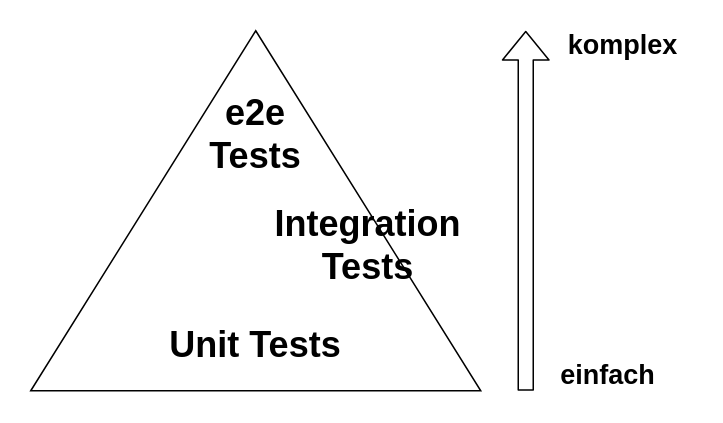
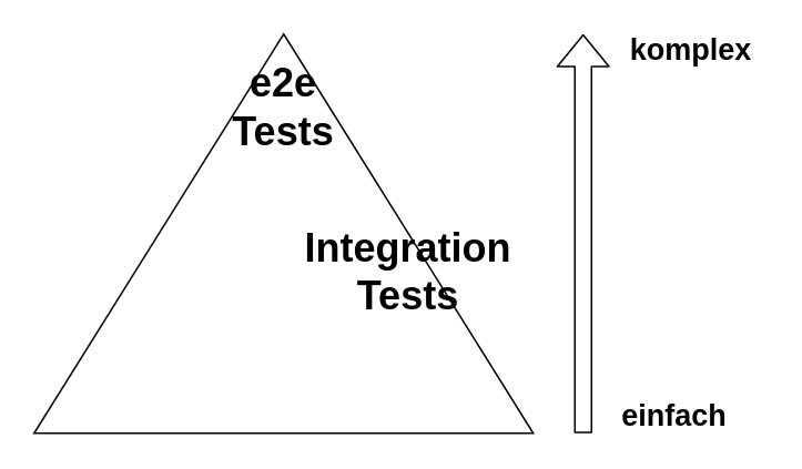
- <mxCell id="5" value="e2e&lt;br&gt;Tests&lt;br&gt;" style="text;html=1;strokeColor=none;fillColor=none;align=center;verticalAlign=middle;whiteSpace=wrap;rounded=0;fontStyle=1;fontSize=24;" vertex="1" parent="1"><mxGeometry x="105" y="64" width="130" height="50" as="geometry" /></mxCell>
+ <mxCell id="5" value="e2e&lt;br&gt;Tests&lt;br&gt;" style="text;html=1;strokeColor=none;fillColor=none;align=center;verticalAlign=middle;whiteSpace=wrap;rounded=0;fontStyle=1;fontSize=24;" vertex="1" parent="1"><mxGeometry x="105" y="39" width="130" height="50" as="geometry" /></mxCell>
- <mxCell id="4" value="Unit Tests" style="text;html=1;strokeColor=none;fillColor=none;align=center;verticalAlign=middle;whiteSpace=wrap;rounded=0;fontStyle=1;fontSize=24;" vertex="1" parent="1"><mxGeometry x="105" y="220" width="130" height="20" as="geometry" /></mxCell>
